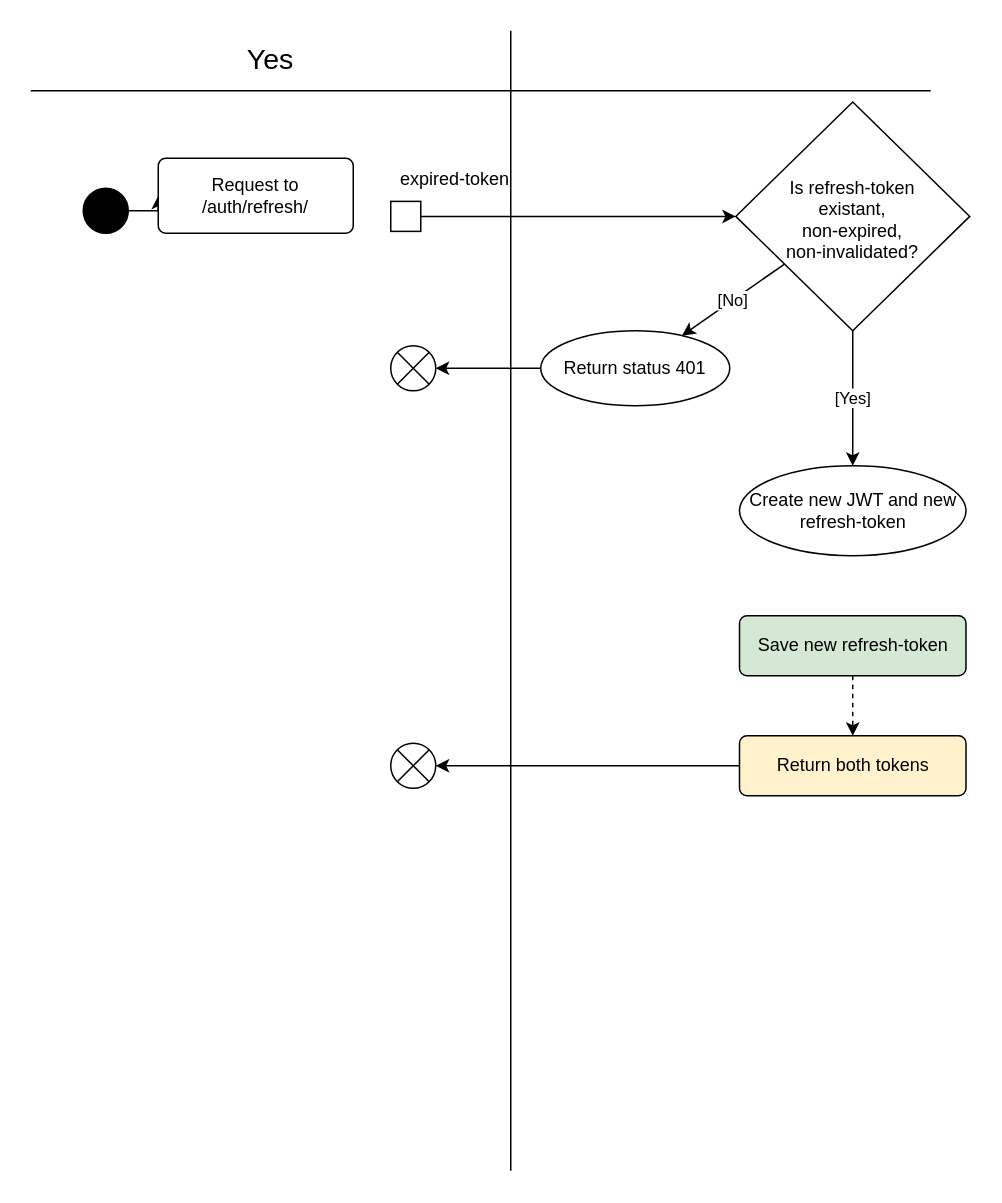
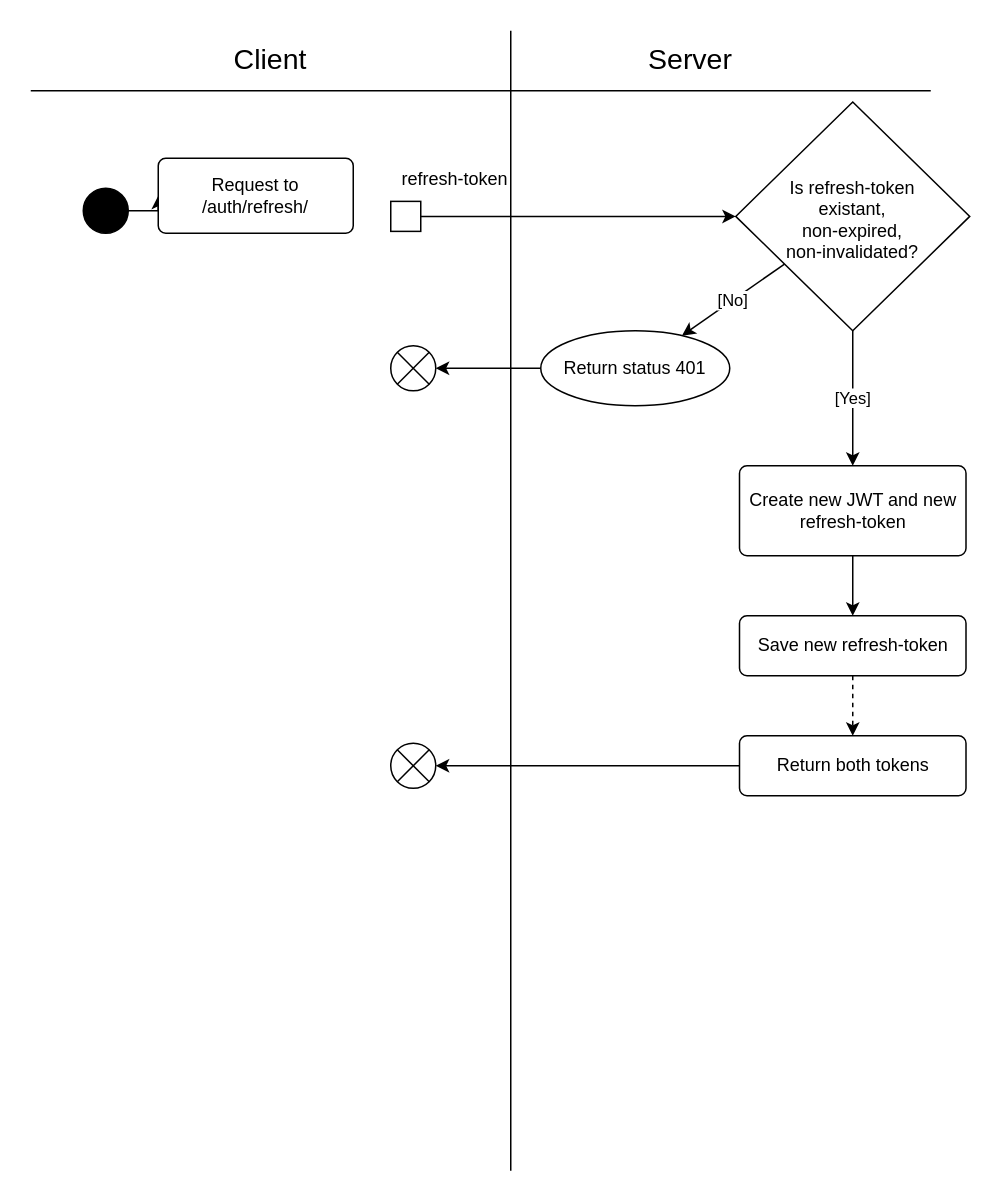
- <mxCell id="4" value="Yes" style="text;html=1;align=center;verticalAlign=middle;whiteSpace=wrap;rounded=0;fontStyle=0;fontSize=19;" vertex="1" parent="1"><mxGeometry x="150" y="20" width="60" height="40" as="geometry" /></mxCell>
+ <mxCell id="4" value="Client" style="text;html=1;align=center;verticalAlign=middle;whiteSpace=wrap;rounded=0;fontStyle=0;fontSize=19;" vertex="1" parent="1"><mxGeometry x="150" y="20" width="60" height="40" as="geometry" /></mxCell>
+ <mxCell id="5" value="Server" style="text;html=1;align=center;verticalAlign=middle;whiteSpace=wrap;rounded=0;fontStyle=0;fontSize=19;" vertex="1" parent="1"><mxGeometry x="430" y="20" width="60" height="40" as="geometry" /></mxCell>
- <mxCell id="11" value="expired-token" style="text;html=1;align=center;verticalAlign=middle;whiteSpace=wrap;rounded=0;" vertex="1" parent="1"><mxGeometry x="260" y="103.75" width="86" height="30" as="geometry" /></mxCell>
+ <mxCell id="11" value="refresh-token" style="text;html=1;align=center;verticalAlign=middle;whiteSpace=wrap;rounded=0;" vertex="1" parent="1"><mxGeometry x="260" y="103.75" width="86" height="30" as="geometry" /></mxCell>
- <mxCell id="19" value="Create new JWT and new refresh-token" style="ellipse;html=1;align=center;verticalAlign=middle;absoluteArcSize=1;arcSize=10;dashed=0;whiteSpace=wrap;" vertex="1" parent="1"><mxGeometry x="492.5" y="310" width="151" height="60" as="geometry" /></mxCell>
+ <mxCell id="19" value="Create new JWT and new refresh-token" style="html=1;align=center;verticalAlign=middle;rounded=1;absoluteArcSize=1;arcSize=10;dashed=0;whiteSpace=wrap;" vertex="1" parent="1"><mxGeometry x="492.5" y="310" width="151" height="60" as="geometry" /></mxCell>
+ <mxCell id="18" style="edgeStyle=orthogonalEdgeStyle;rounded=0;orthogonalLoop=1;jettySize=auto;html=1;" edge="1" parent="1" source="19" target="21"><mxGeometry relative="1" as="geometry" /></mxCell>
- <mxCell id="21" value="Save new refresh-token" style="html=1;align=center;verticalAlign=middle;rounded=1;absoluteArcSize=1;arcSize=10;dashed=0;whiteSpace=wrap;fillColor=#d5e8d4;" vertex="1" parent="1"><mxGeometry x="492.5" y="410" width="151" height="40" as="geometry" /></mxCell>
+ <mxCell id="21" value="Save new refresh-token" style="html=1;align=center;verticalAlign=middle;rounded=1;absoluteArcSize=1;arcSize=10;dashed=0;whiteSpace=wrap;" vertex="1" parent="1"><mxGeometry x="492.5" y="410" width="151" height="40" as="geometry" /></mxCell>
- <mxCell id="23" value="Return both tokens" style="html=1;align=center;verticalAlign=middle;rounded=1;absoluteArcSize=1;arcSize=10;dashed=0;whiteSpace=wrap;fillColor=#fff2cc;" vertex="1" parent="1"><mxGeometry x="492.5" y="490" width="151" height="40" as="geometry" /></mxCell>
+ <mxCell id="23" value="Return both tokens" style="html=1;align=center;verticalAlign=middle;rounded=1;absoluteArcSize=1;arcSize=10;dashed=0;whiteSpace=wrap;" vertex="1" parent="1"><mxGeometry x="492.5" y="490" width="151" height="40" as="geometry" /></mxCell>
